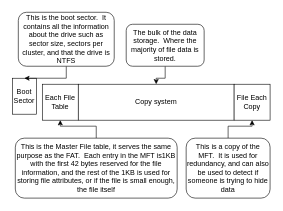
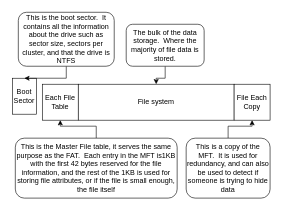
- <mxCell id="4" value="Copy system" style="rounded=0;whiteSpace=wrap;html=1;" vertex="1" parent="1"><mxGeometry x="130" y="140" width="260" height="60" as="geometry" /></mxCell>
+ <mxCell id="4" value="File system" style="rounded=0;whiteSpace=wrap;html=1;" vertex="1" parent="1"><mxGeometry x="130" y="140" width="260" height="60" as="geometry" /></mxCell>
